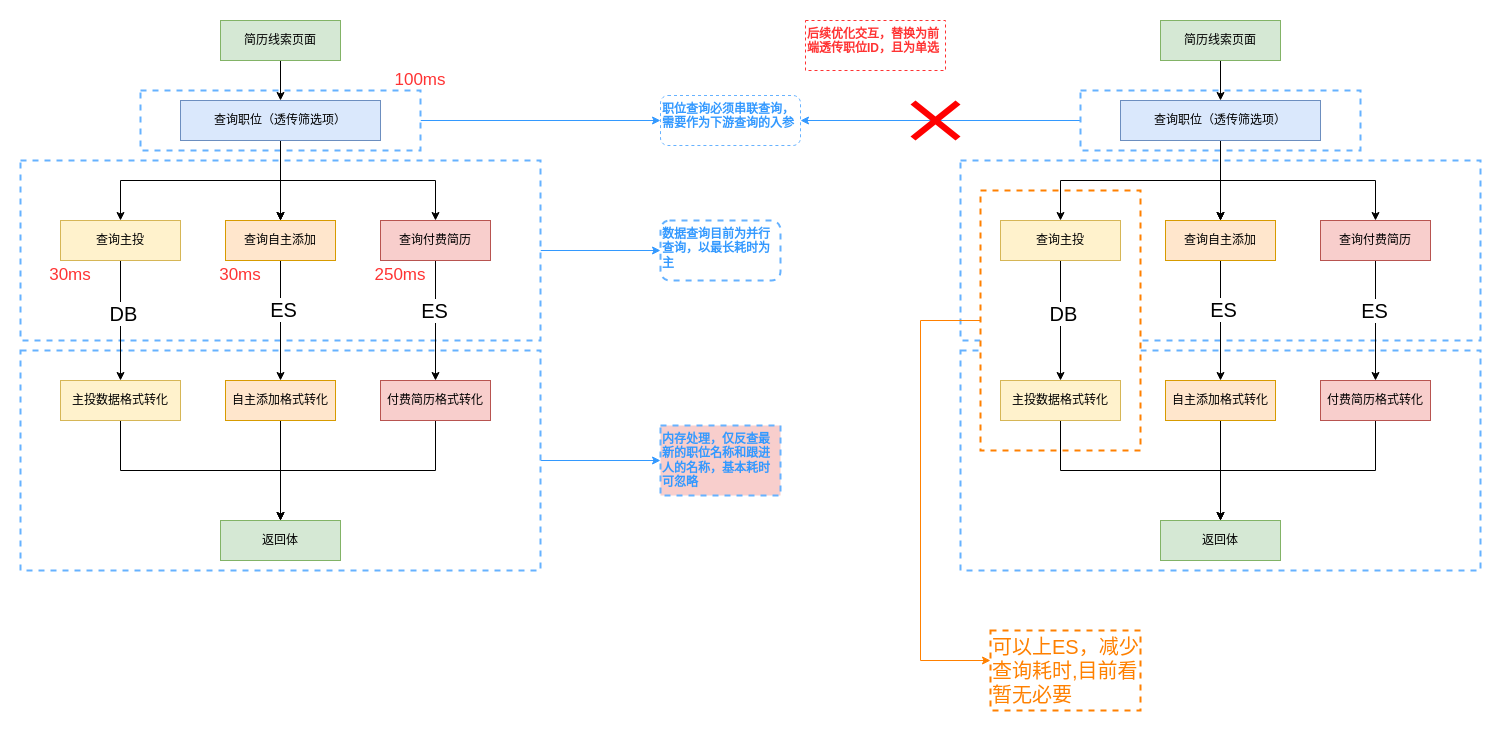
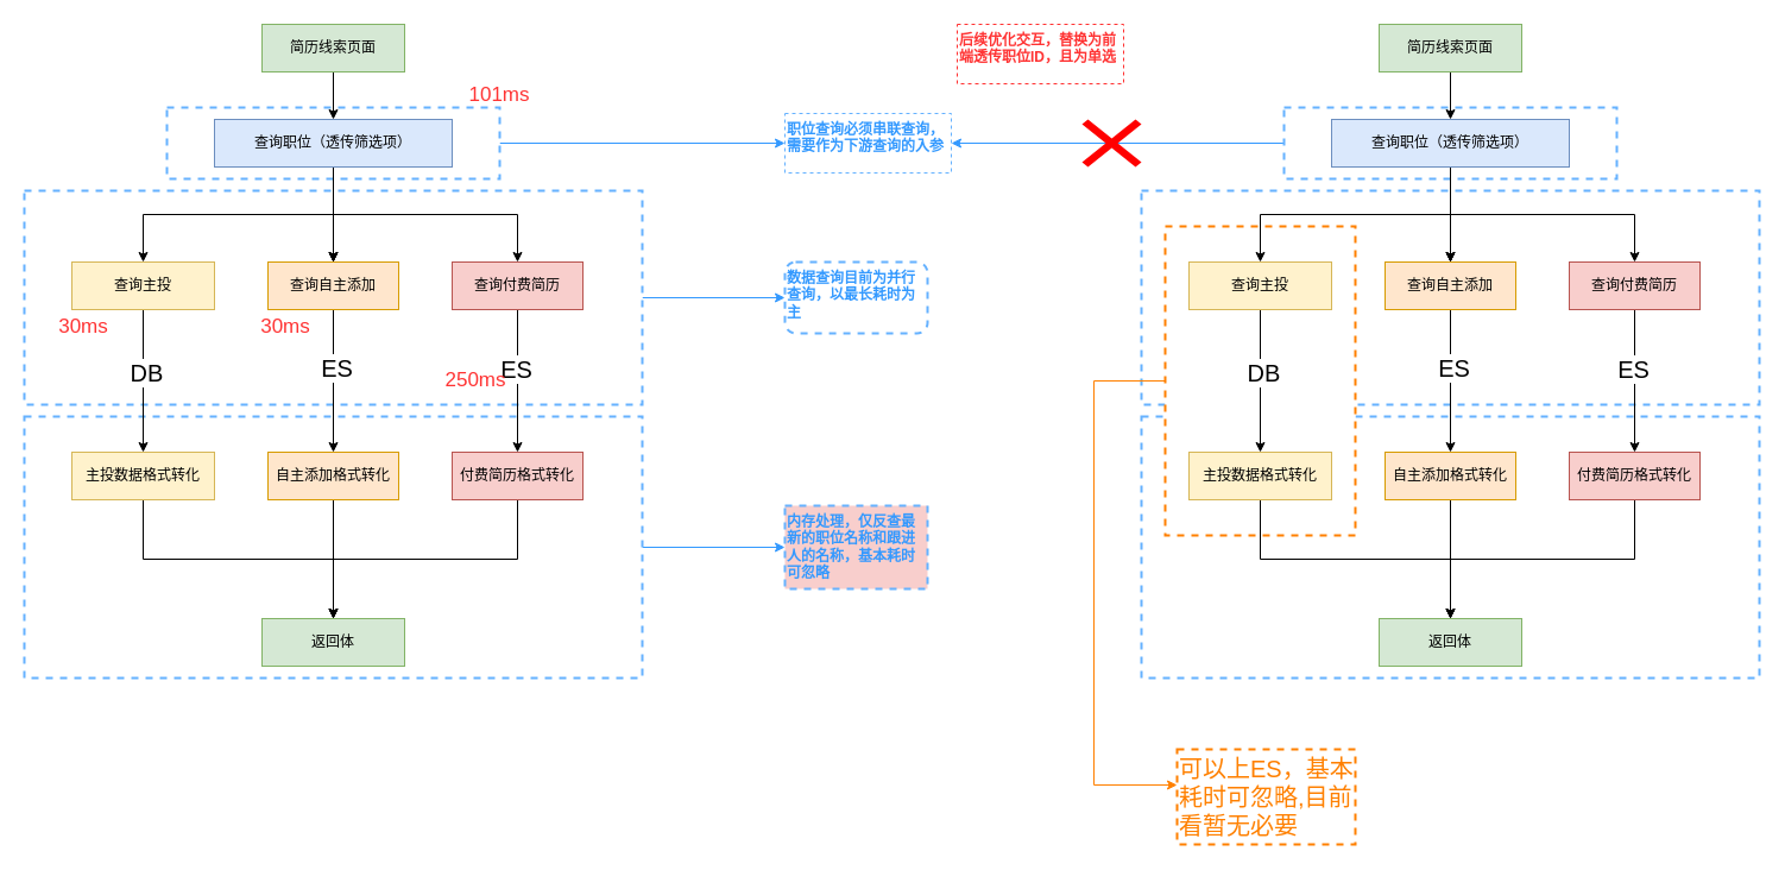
- <mxCell id="68" value="100ms" style="text;html=1;strokeColor=none;fillColor=none;align=center;verticalAlign=middle;whiteSpace=wrap;rounded=0;fontColor=#FF3333;fontSize=17;" vertex="1" parent="1"><mxGeometry x="390" y="65" width="60" height="30" as="geometry" /></mxCell>
+ <mxCell id="68" value="101ms" style="text;html=1;strokeColor=none;fillColor=none;align=center;verticalAlign=middle;whiteSpace=wrap;rounded=0;fontColor=#FF3333;fontSize=17;" vertex="1" parent="1"><mxGeometry x="390" y="65" width="60" height="30" as="geometry" /></mxCell>
- <mxCell id="36" value="职位查询必须串联查询，需要作为下游查询的入参" style="whiteSpace=wrap;html=1;strokeColor=#66B2FF;dashed=1;strokeWidth=1;align=left;verticalAlign=top;fontColor=#3399FF;fontStyle=1;rounded=1;" vertex="1" parent="1"><mxGeometry x="660" y="95" width="140" height="50" as="geometry" /></mxCell>
+ <mxCell id="36" value="职位查询必须串联查询，需要作为下游查询的入参" style="whiteSpace=wrap;html=1;strokeColor=#66B2FF;rounded=0;dashed=1;strokeWidth=1;align=left;verticalAlign=top;fontColor=#3399FF;fontStyle=1" vertex="1" parent="1"><mxGeometry x="660" y="95" width="140" height="50" as="geometry" /></mxCell>
- <mxCell id="71" value="250ms" style="text;html=1;strokeColor=none;fillColor=none;align=center;verticalAlign=middle;whiteSpace=wrap;rounded=0;fontColor=#FF3333;fontSize=17;" vertex="1" parent="1"><mxGeometry x="370" y="260" width="60" height="30" as="geometry" /></mxCell>
+ <mxCell id="71" value="250ms" style="text;html=1;strokeColor=none;fillColor=none;align=center;verticalAlign=middle;whiteSpace=wrap;rounded=0;fontColor=#FF3333;fontSize=17;" vertex="1" parent="1"><mxGeometry x="370" y="305" width="60" height="30" as="geometry" /></mxCell>
- <mxCell id="67" value="可以上ES，减少查询耗时,目前看暂无必要" style="whiteSpace=wrap;html=1;strokeColor=#FF8000;rounded=0;dashed=1;strokeWidth=2;fontColor=#FF8000;fontSize=20;align=left;" vertex="1" parent="1"><mxGeometry x="990" y="630" width="150" height="80" as="geometry" /></mxCell>
+ <mxCell id="67" value="可以上ES，基本耗时可忽略,目前看暂无必要" style="whiteSpace=wrap;html=1;strokeColor=#FF8000;rounded=0;dashed=1;strokeWidth=2;fontColor=#FF8000;fontSize=20;align=left;" vertex="1" parent="1"><mxGeometry x="990" y="630" width="150" height="80" as="geometry" /></mxCell>
